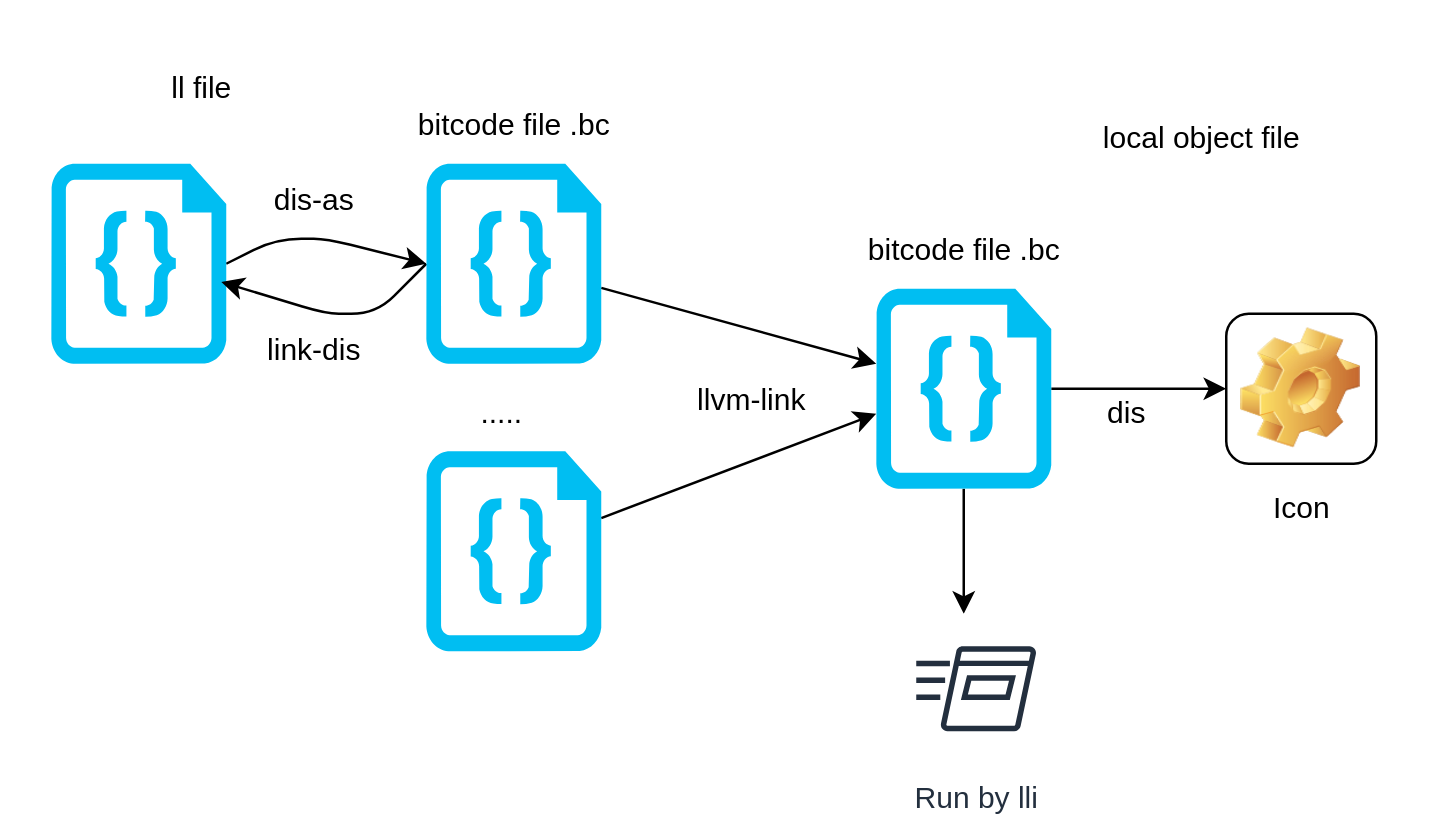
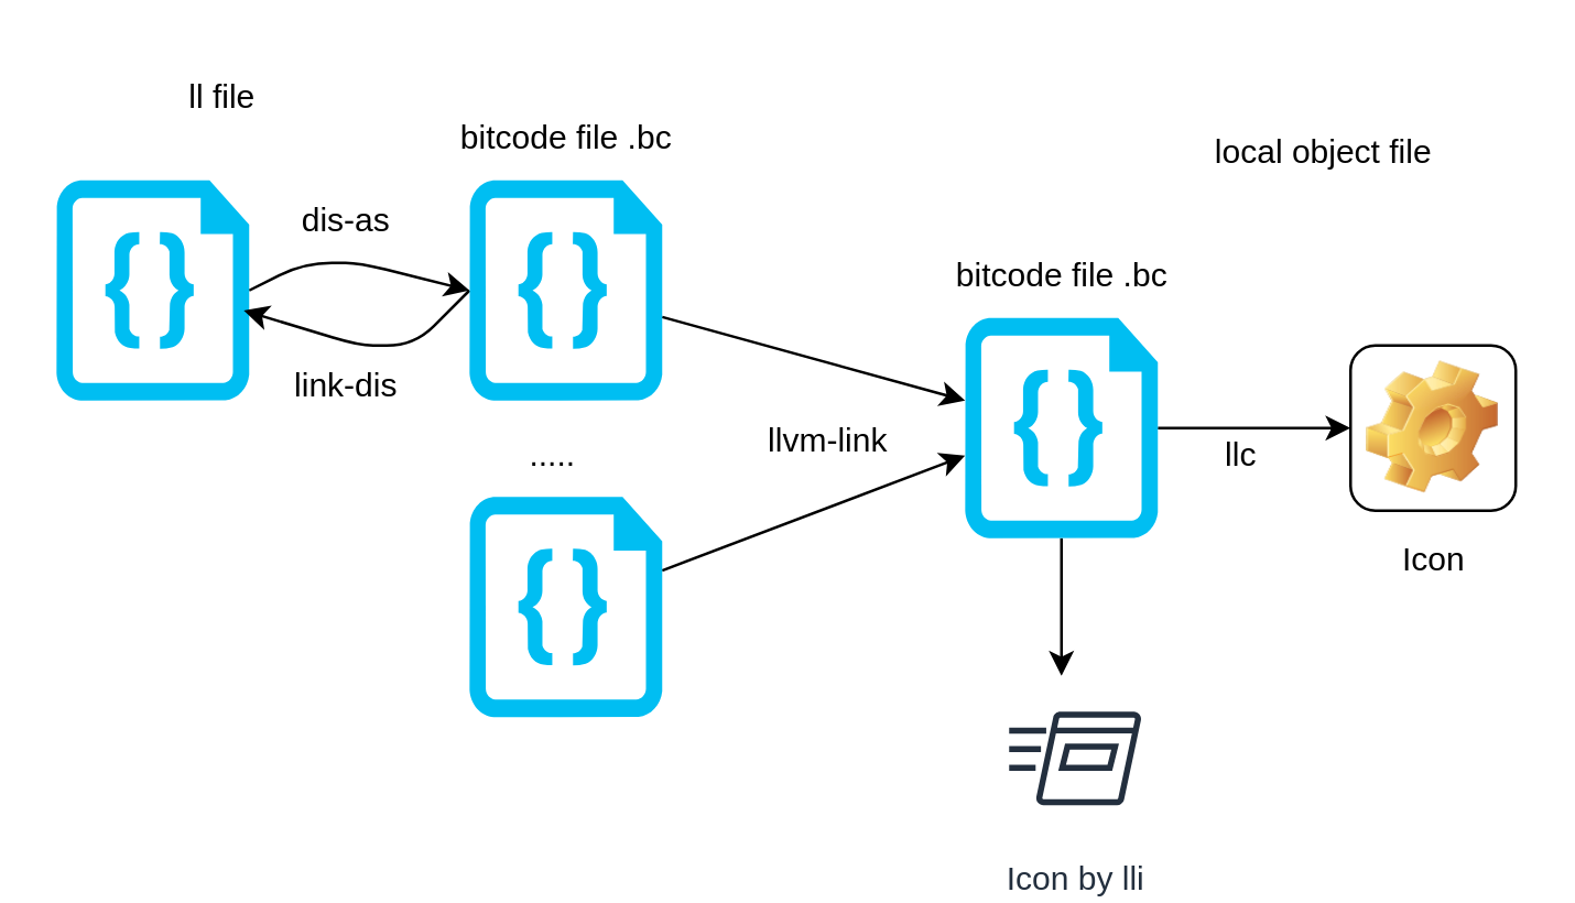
- <mxCell id="21" value="dis" style="text;html=1;align=center;verticalAlign=middle;resizable=0;points=[];autosize=1;strokeColor=none;fillColor=none;fontColor=#000000;" parent="1" vertex="1"><mxGeometry x="435" y="150" width="30" height="30" as="geometry" /></mxCell>
+ <mxCell id="21" value="llc" style="text;html=1;align=center;verticalAlign=middle;resizable=0;points=[];autosize=1;strokeColor=none;fillColor=none;fontColor=#000000;" parent="1" vertex="1"><mxGeometry x="435" y="150" width="30" height="30" as="geometry" /></mxCell>
- <mxCell id="22" value="Run by lli" style="sketch=0;outlineConnect=0;fontColor=#232F3E;gradientColor=none;strokeColor=#232F3E;fillColor=#ffffff;dashed=0;verticalLabelPosition=bottom;verticalAlign=top;align=center;html=1;fontSize=12;fontStyle=0;aspect=fixed;shape=mxgraph.aws4.resourceIcon;resIcon=mxgraph.aws4.run_command;" parent="1" vertex="1"><mxGeometry x="360" y="245" width="60" height="60" as="geometry" /></mxCell>
+ <mxCell id="22" value="Icon by lli" style="sketch=0;outlineConnect=0;fontColor=#232F3E;gradientColor=none;strokeColor=#232F3E;fillColor=#ffffff;dashed=0;verticalLabelPosition=bottom;verticalAlign=top;align=center;html=1;fontSize=12;fontStyle=0;aspect=fixed;shape=mxgraph.aws4.resourceIcon;resIcon=mxgraph.aws4.run_command;" parent="1" vertex="1"><mxGeometry x="360" y="245" width="60" height="60" as="geometry" /></mxCell>
